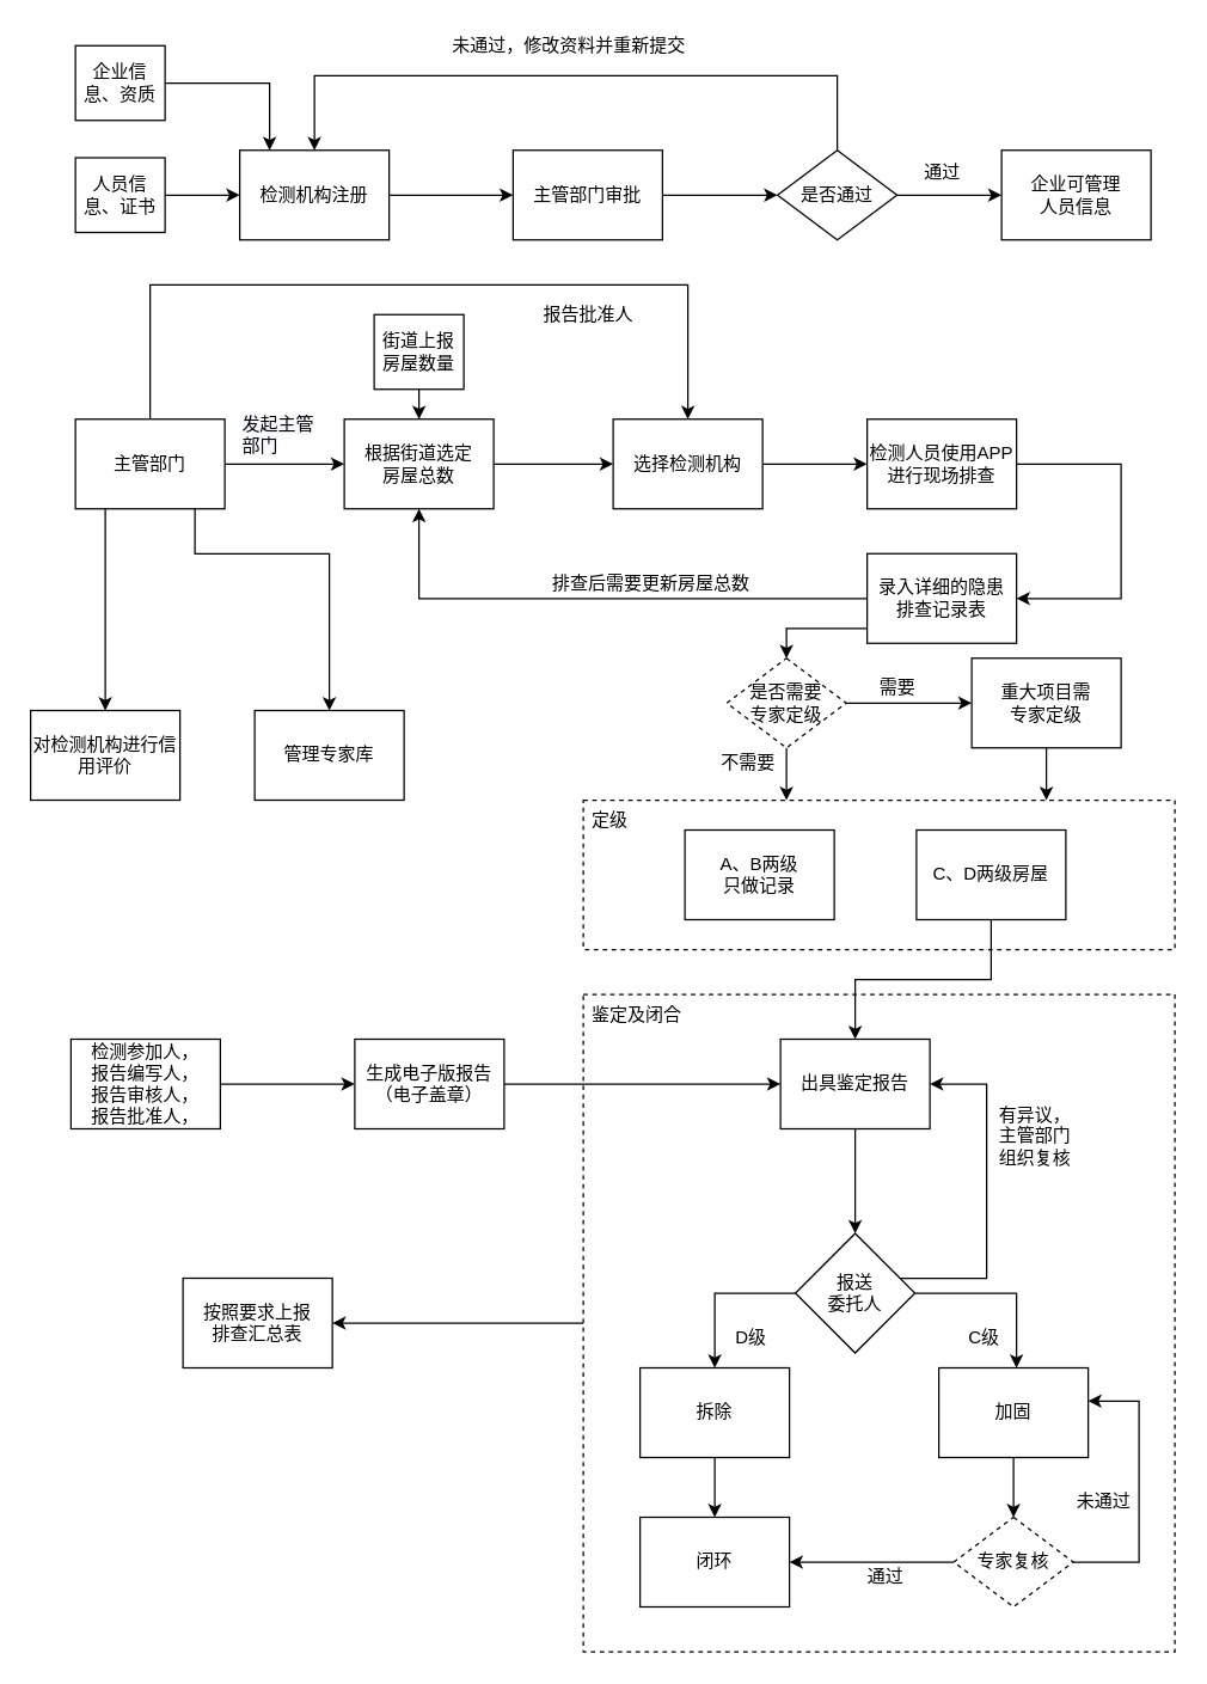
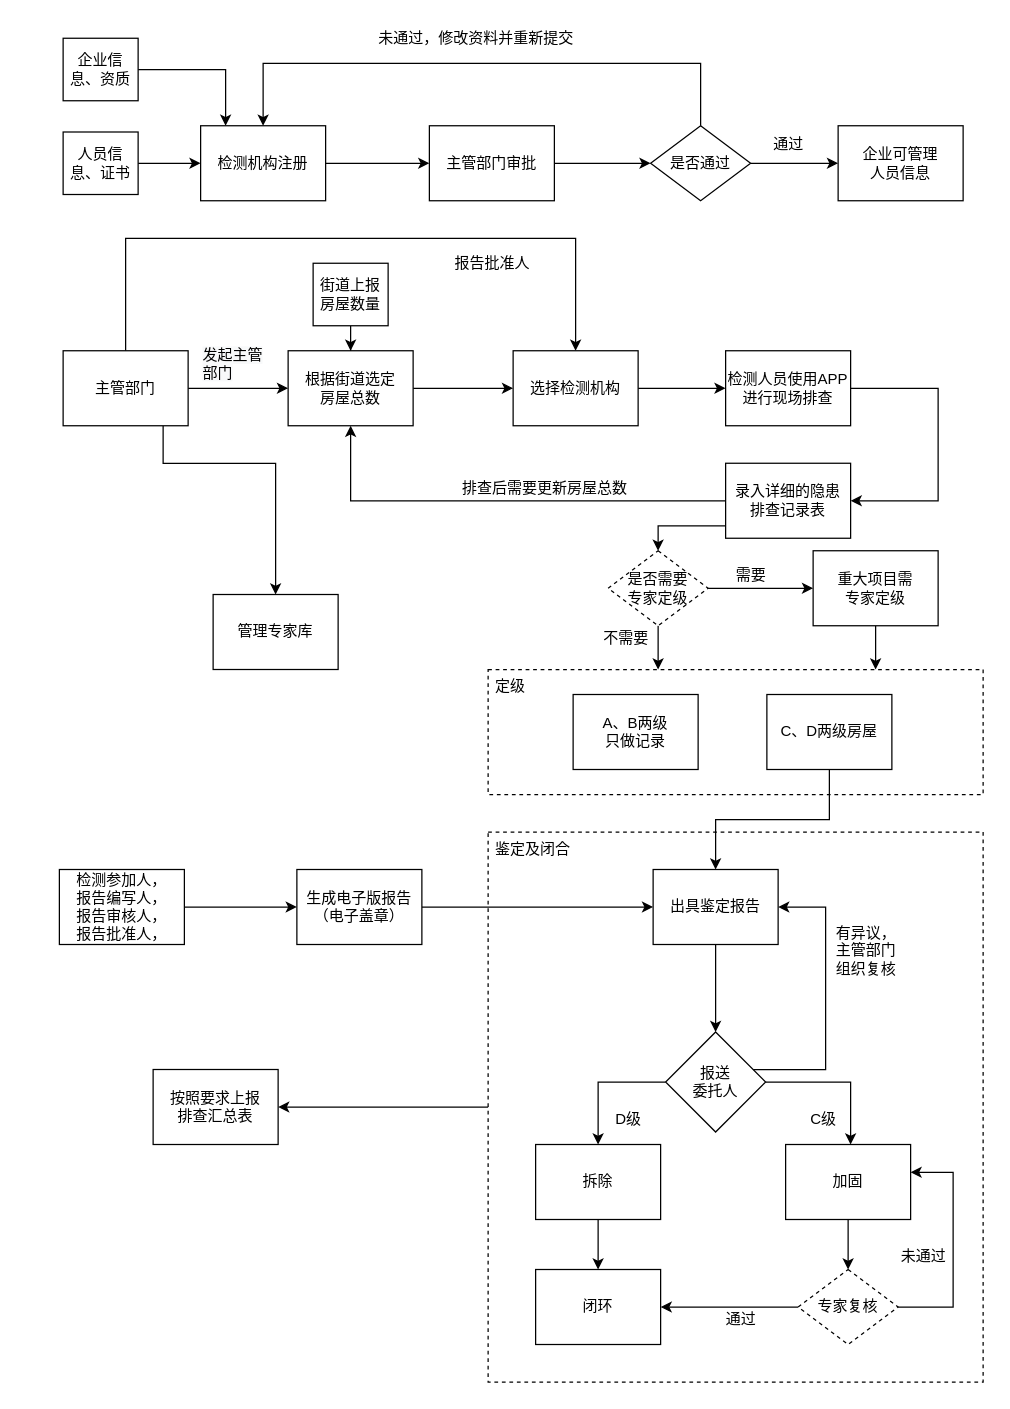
- <mxCell id="17" value="" style="edgeStyle=orthogonalEdgeStyle;rounded=0;orthogonalLoop=1;jettySize=auto;html=1;" edge="1" parent="1" source="20" target="52"><mxGeometry relative="1" as="geometry"><Array as="points"><mxPoint x="70" y="370" /><mxPoint x="70" y="370" /></Array></mxGeometry></mxCell>
- <mxCell id="52" value="对检测机构进行信用评价" style="rounded=0;whiteSpace=wrap;html=1;" vertex="1" parent="1"><mxGeometry x="20" y="475" width="100" height="60" as="geometry" /></mxCell>
